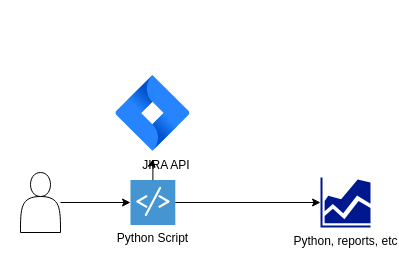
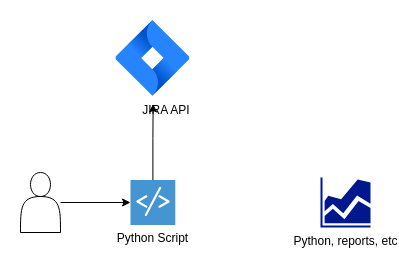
- <mxCell id="5" value="&lt;span style=&quot;white-space: pre;&quot;&gt;&#09;&lt;/span&gt;JIRA API" style="image;html=1;image=img/lib/atlassian/Jira_Software_Logo.svg;" vertex="1" parent="1"><mxGeometry x="115.4" y="75" width="74" height="76" as="geometry" /></mxCell>
+ <mxCell id="5" value="&lt;span style=&quot;white-space: pre;&quot;&gt;&#09;&lt;/span&gt;JIRA API" style="image;html=1;image=img/lib/atlassian/Jira_Software_Logo.svg;" vertex="1" parent="1"><mxGeometry x="115.4" y="20" width="74" height="76" as="geometry" /></mxCell>
- <mxCell id="8" style="edgeStyle=orthogonalEdgeStyle;rounded=0;orthogonalLoop=1;jettySize=auto;html=1;entryX=0;entryY=0.5;entryDx=0;entryDy=0;entryPerimeter=0;" edge="1" parent="1" source="2" target="6"><mxGeometry relative="1" as="geometry" /></mxCell>
